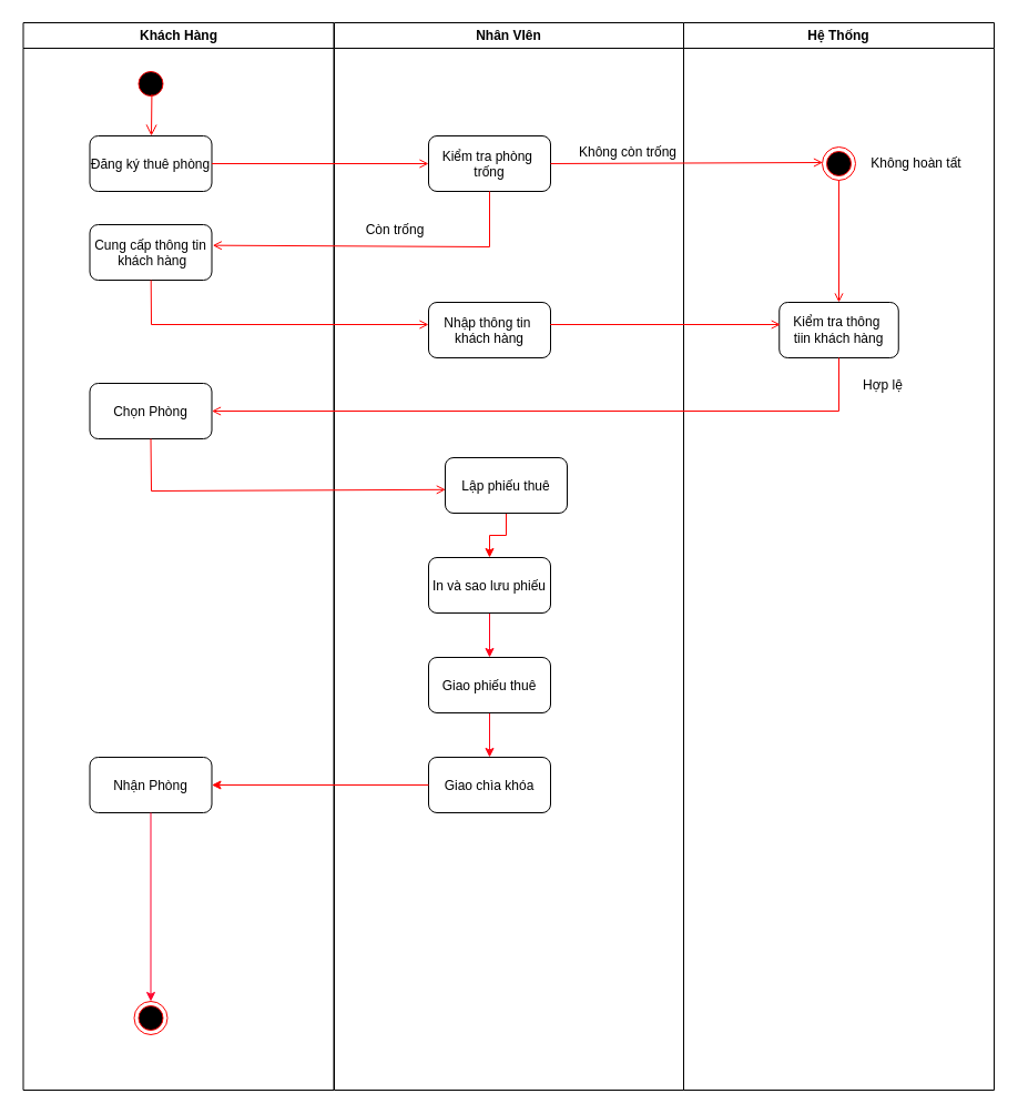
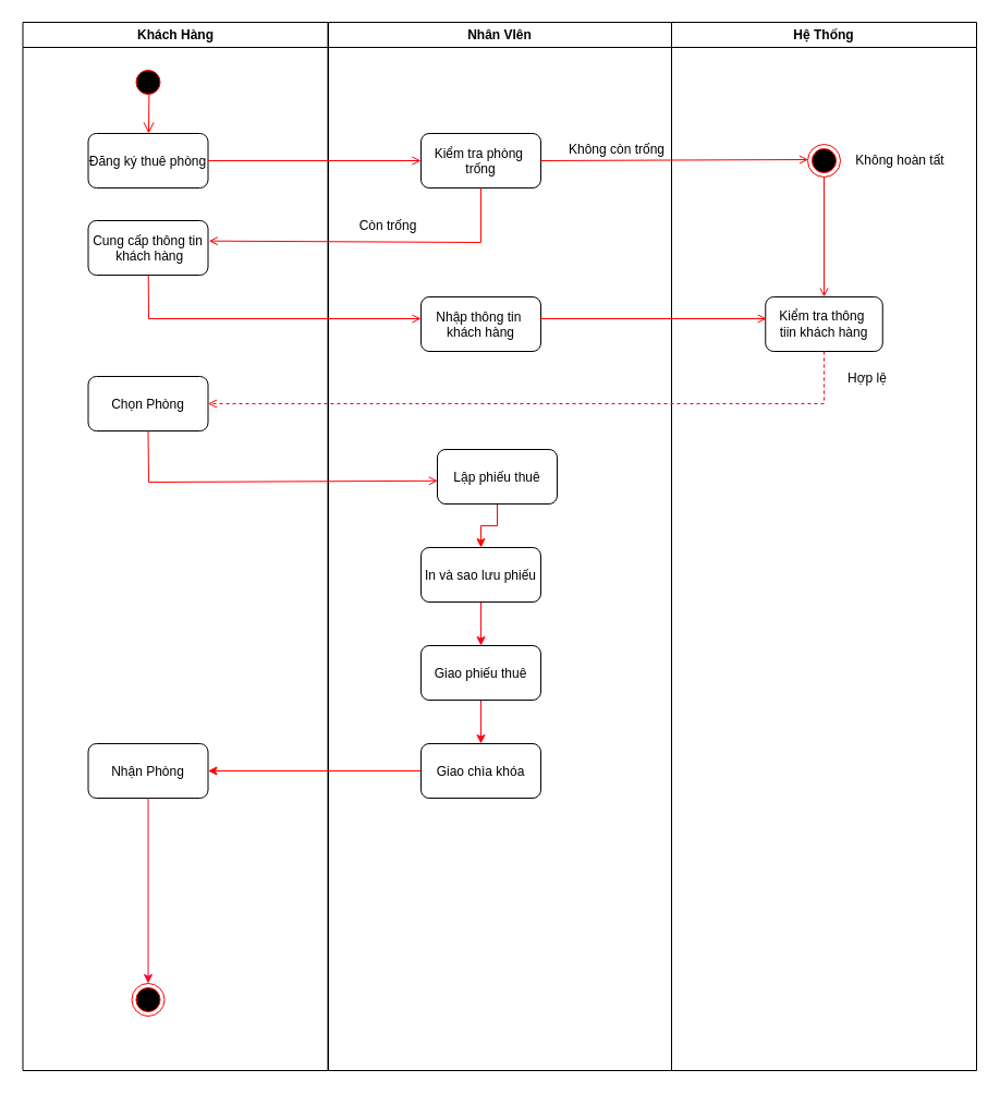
- <mxCell id="35" value="" style="endArrow=open;strokeColor=#FF0000;endFill=1;rounded=0;exitX=0.5;exitY=1;exitDx=0;exitDy=0;entryX=1;entryY=0.5;entryDx=0;entryDy=0;" parent="1" source="25" target="7" edge="1"><mxGeometry relative="1" as="geometry"><Array as="points"><mxPoint x="756" y="370" /></Array></mxGeometry></mxCell>
+ <mxCell id="35" value="" style="endArrow=open;strokeColor=#FF0000;endFill=1;rounded=0;exitX=0.5;exitY=1;exitDx=0;exitDy=0;entryX=1;entryY=0.5;entryDx=0;entryDy=0;dashed=1;" parent="1" source="25" target="7" edge="1"><mxGeometry relative="1" as="geometry"><Array as="points"><mxPoint x="756" y="370" /></Array></mxGeometry></mxCell>
